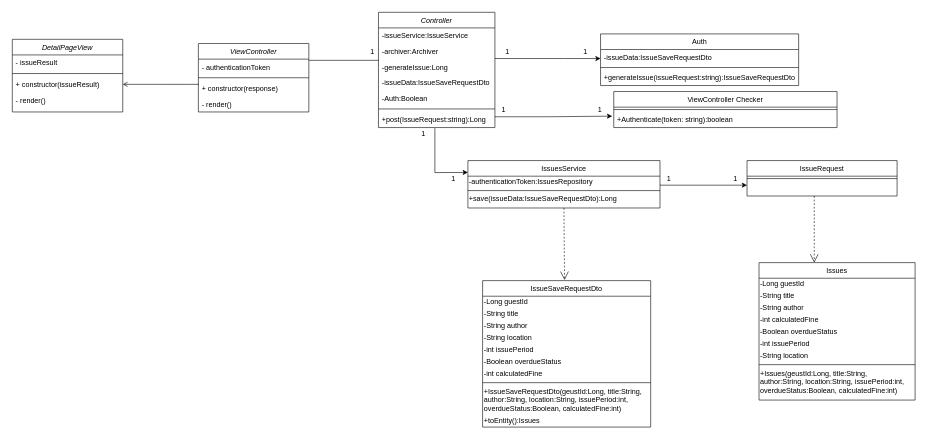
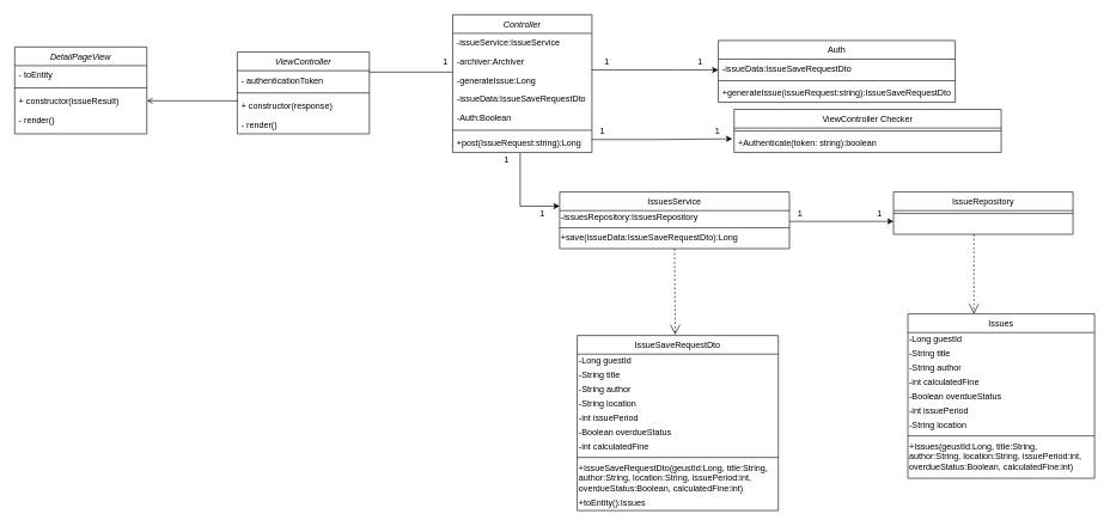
- <mxCell id="61" value="- issueResult" style="text;align=left;verticalAlign=top;spacingLeft=4;spacingRight=4;overflow=hidden;rotatable=0;points=[[0,0.5],[1,0.5]];portConstraint=eastwest;" parent="60" vertex="1"><mxGeometry y="26" width="184" height="26" as="geometry" /></mxCell>
+ <mxCell id="61" value="- toEntity" style="text;align=left;verticalAlign=top;spacingLeft=4;spacingRight=4;overflow=hidden;rotatable=0;points=[[0,0.5],[1,0.5]];portConstraint=eastwest;" parent="60" vertex="1"><mxGeometry y="26" width="184" height="26" as="geometry" /></mxCell>
- <mxCell id="15" value="IssueRequest" style="swimlane;fontStyle=0;align=center;verticalAlign=top;childLayout=stackLayout;horizontal=1;startSize=26;horizontalStack=0;resizeParent=1;resizeLast=0;collapsible=1;marginBottom=0;rounded=0;shadow=0;strokeWidth=1;" parent="1" vertex="1"><mxGeometry x="1244" y="267" width="250" height="59" as="geometry"><mxRectangle x="340" y="380" width="170" height="26" as="alternateBounds" /></mxGeometry></mxCell>
+ <mxCell id="15" value="IssueRepository" style="swimlane;fontStyle=0;align=center;verticalAlign=top;childLayout=stackLayout;horizontal=1;startSize=26;horizontalStack=0;resizeParent=1;resizeLast=0;collapsible=1;marginBottom=0;rounded=0;shadow=0;strokeWidth=1;" parent="1" vertex="1"><mxGeometry x="1244" y="267" width="250" height="59" as="geometry"><mxRectangle x="340" y="380" width="170" height="26" as="alternateBounds" /></mxGeometry></mxCell>
- <mxCell id="19" value="-authenticationToken:IssuesRepository" style="text;html=1;align=left;verticalAlign=middle;resizable=0;points=[];autosize=1;strokeColor=none;" parent="18" vertex="1"><mxGeometry y="26" width="320" height="20" as="geometry" /></mxCell>
+ <mxCell id="19" value="-issuesRepository:IssuesRepository" style="text;html=1;align=left;verticalAlign=middle;resizable=0;points=[];autosize=1;strokeColor=none;" parent="18" vertex="1"><mxGeometry y="26" width="320" height="20" as="geometry" /></mxCell>
